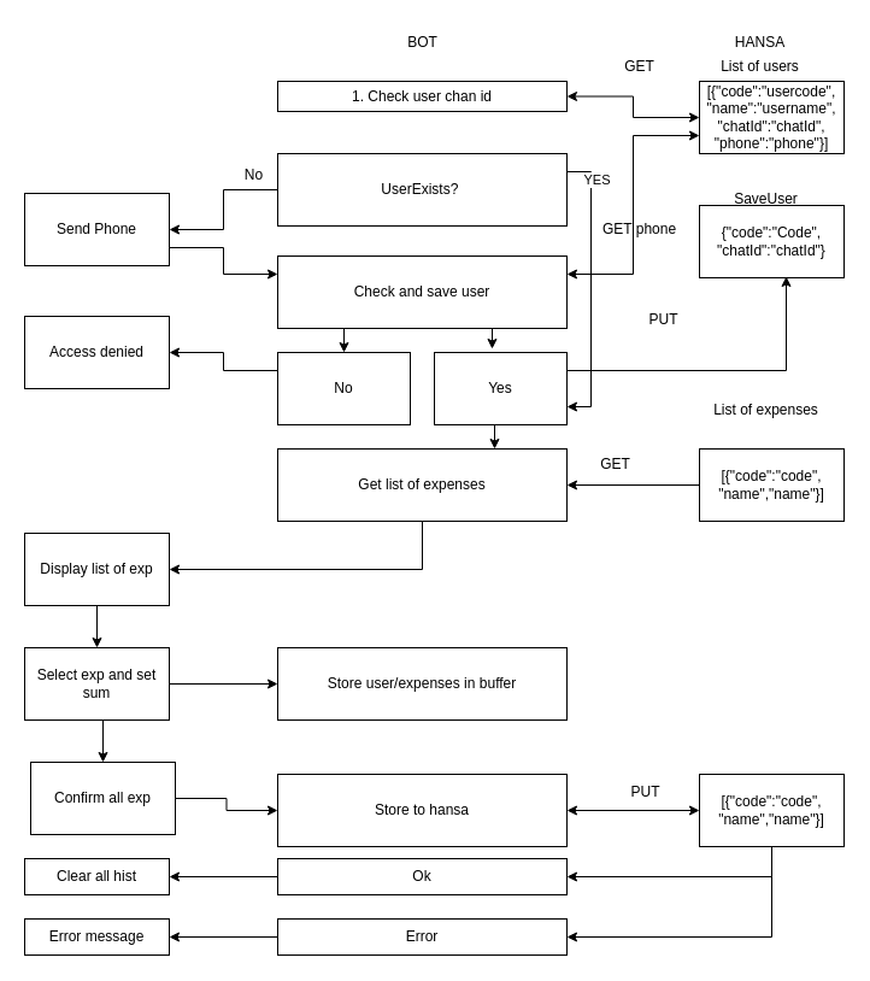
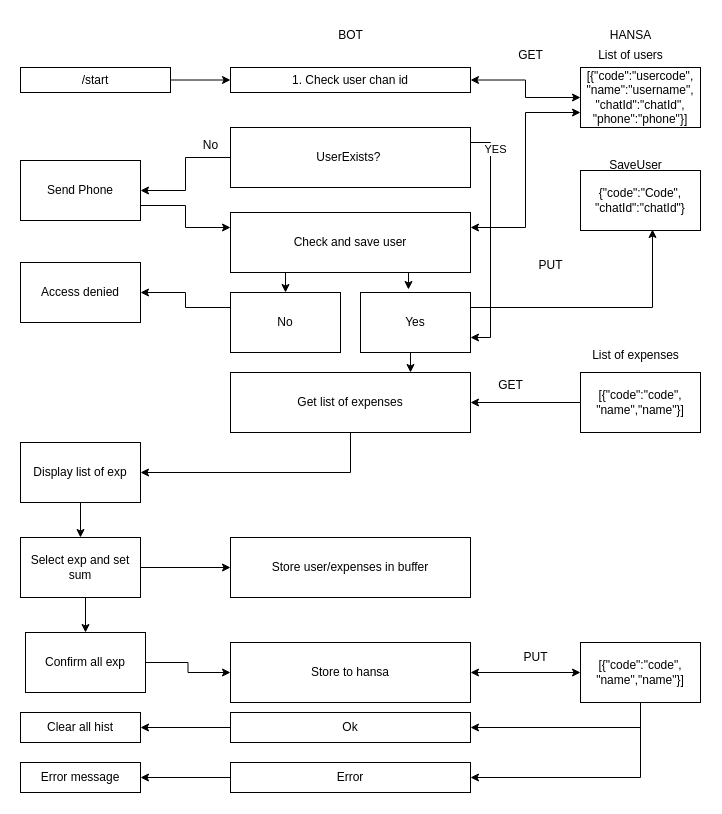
+ <mxCell id="5" value="/start" style="rounded=0;whiteSpace=wrap;html=1;" vertex="1" parent="1"><mxGeometry x="20" y="67" width="150" height="25" as="geometry" /></mxCell>
+ <mxCell id="4" style="edgeStyle=orthogonalEdgeStyle;rounded=0;orthogonalLoop=1;jettySize=auto;html=1;exitX=1;exitY=0.5;exitDx=0;exitDy=0;entryX=0;entryY=0.5;entryDx=0;entryDy=0;" edge="1" parent="1" source="5" target="3"><mxGeometry relative="1" as="geometry" /></mxCell>
- <mxCell id="22" value="GET phone" style="text;html=1;align=center;verticalAlign=middle;resizable=0;points=[];autosize=1;strokeColor=none;fillColor=none;" vertex="1" parent="1"><mxGeometry x="490" y="175" width="80" height="30" as="geometry" /></mxCell>
- <mxCell id="35" value="List of expenses" style="text;html=1;align=center;verticalAlign=middle;resizable=0;points=[];autosize=1;strokeColor=none;fillColor=none;" vertex="1" parent="1"><mxGeometry x="580" y="325" width="110" height="30" as="geometry" /></mxCell>
+ <mxCell id="35" value="List of expenses" style="text;html=1;align=center;verticalAlign=middle;resizable=0;points=[];autosize=1;strokeColor=none;fillColor=none;" vertex="1" parent="1"><mxGeometry x="580" y="340" width="110" height="30" as="geometry" /></mxCell>
